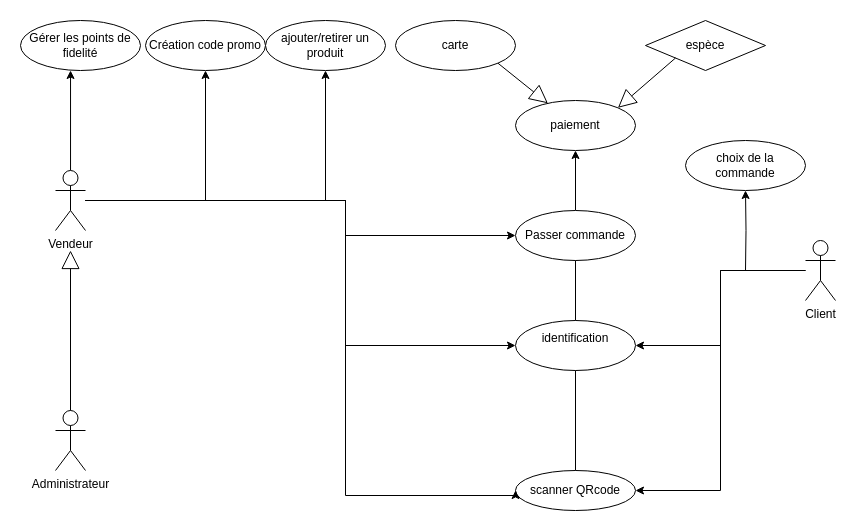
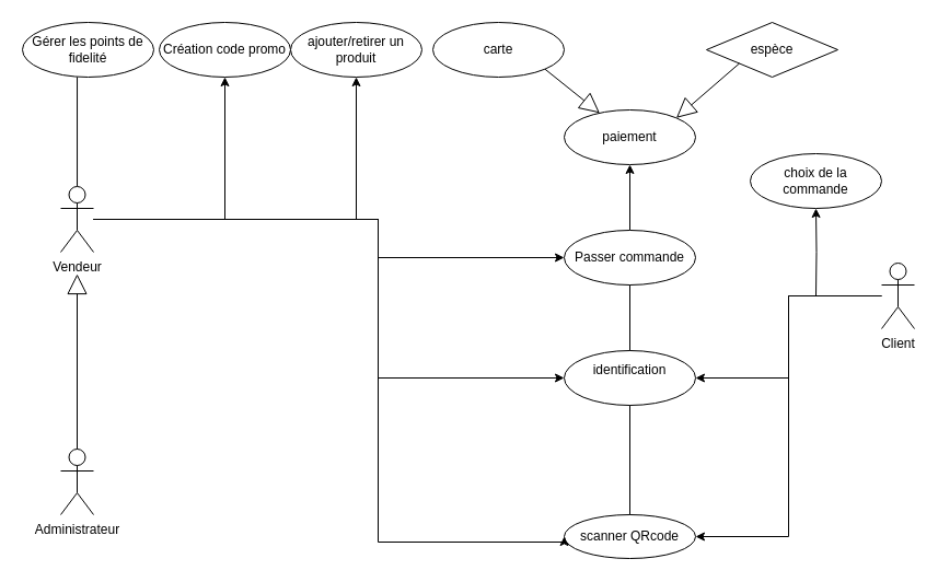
- <mxCell id="22" style="edgeStyle=orthogonalEdgeStyle;rounded=0;orthogonalLoop=1;jettySize=auto;html=1;entryX=0.417;entryY=1;entryDx=0;entryDy=0;entryPerimeter=0;" parent="1" source="25" target="10" edge="1"><mxGeometry relative="1" as="geometry" /></mxCell>
+ <mxCell id="22" style="edgeStyle=orthogonalEdgeStyle;rounded=0;orthogonalLoop=1;jettySize=auto;html=1;entryX=0.417;entryY=1;entryDx=0;entryDy=0;entryPerimeter=0;endArrow=none;" parent="1" source="25" target="10" edge="1"><mxGeometry relative="1" as="geometry" /></mxCell>
